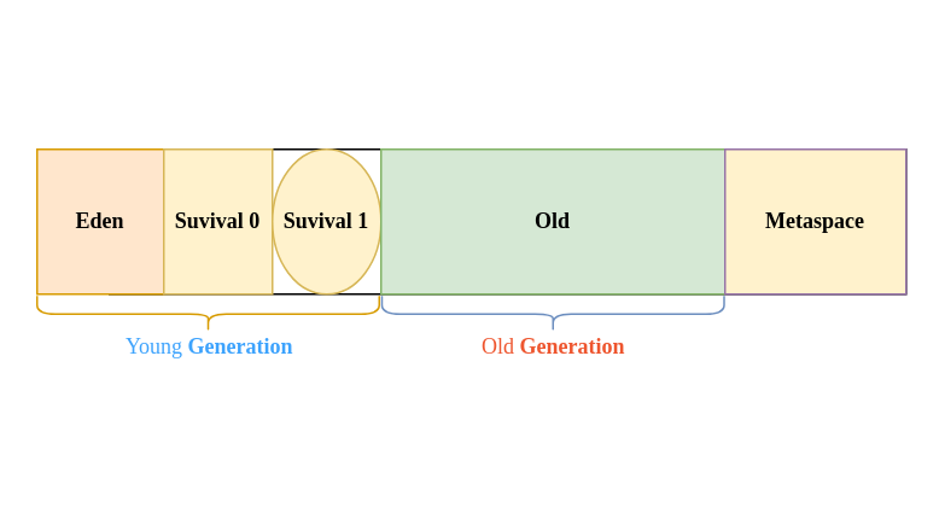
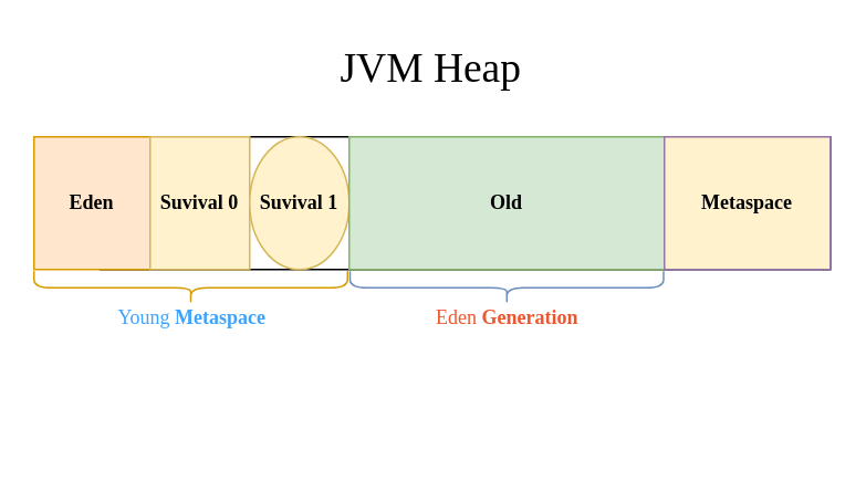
+ <mxCell id="12" value="&lt;font color=&quot;#000000&quot; face=&quot;yg-jalnan&quot; style=&quot;font-size: 25px;&quot;&gt;&lt;span style=&quot;font-size: 25px; font-weight: 400;&quot;&gt;JVM Heap&lt;/span&gt;&lt;/font&gt;" style="text;strokeColor=none;fillColor=none;html=1;fontSize=25;fontStyle=1;verticalAlign=middle;align=center;fontColor=#ee562f;" parent="1" vertex="1"><mxGeometry x="171" y="20" width="175" height="40" as="geometry" /></mxCell>
- <mxCell id="10" value="&lt;font data-font-src=&quot;https://cdn.jsdelivr.net/gh/projectnoonnu/noonfonts_four@1.2/JalnanOTF00.woff&quot; face=&quot;yg-jalnan&quot; style=&quot;font-size: 12px;&quot;&gt;&lt;font style=&quot;font-weight: normal; font-size: 12px;&quot; data-font-src=&quot;https://cdn.jsdelivr.net/gh/projectnoonnu/noonfonts_four@1.2/JalnanOTF00.woff&quot;&gt;Young&amp;nbsp;&lt;/font&gt;Generation&lt;/font&gt;" style="text;strokeColor=none;fillColor=none;html=1;fontSize=24;fontStyle=1;verticalAlign=middle;align=center;fontColor=#3DA3FD;" parent="1" vertex="1"><mxGeometry x="64.5" y="167" width="100" height="40" as="geometry" /></mxCell>
+ <mxCell id="10" value="&lt;font data-font-src=&quot;https://cdn.jsdelivr.net/gh/projectnoonnu/noonfonts_four@1.2/JalnanOTF00.woff&quot; face=&quot;yg-jalnan&quot; style=&quot;font-size: 12px;&quot;&gt;&lt;font style=&quot;font-weight: normal; font-size: 12px;&quot; data-font-src=&quot;https://cdn.jsdelivr.net/gh/projectnoonnu/noonfonts_four@1.2/JalnanOTF00.woff&quot;&gt;Young&amp;nbsp;&lt;/font&gt;Metaspace&lt;/font&gt;" style="text;strokeColor=none;fillColor=none;html=1;fontSize=24;fontStyle=1;verticalAlign=middle;align=center;fontColor=#3DA3FD;" parent="1" vertex="1"><mxGeometry x="64.5" y="167" width="100" height="40" as="geometry" /></mxCell>
- <mxCell id="11" value="&lt;font data-font-src=&quot;https://cdn.jsdelivr.net/gh/projectnoonnu/noonfonts_four@1.2/JalnanOTF00.woff&quot; face=&quot;yg-jalnan&quot; style=&quot;font-size: 12px;&quot;&gt;&lt;font style=&quot;font-weight: normal; font-size: 12px;&quot; data-font-src=&quot;https://cdn.jsdelivr.net/gh/projectnoonnu/noonfonts_four@1.2/JalnanOTF00.woff&quot;&gt;Old&amp;nbsp;&lt;/font&gt;Generation&lt;/font&gt;" style="text;strokeColor=none;fillColor=none;html=1;fontSize=24;fontStyle=1;verticalAlign=middle;align=center;fontColor=#ee562f;" parent="1" vertex="1"><mxGeometry x="255" y="167" width="100" height="40" as="geometry" /></mxCell>
+ <mxCell id="11" value="&lt;font data-font-src=&quot;https://cdn.jsdelivr.net/gh/projectnoonnu/noonfonts_four@1.2/JalnanOTF00.woff&quot; face=&quot;yg-jalnan&quot; style=&quot;font-size: 12px;&quot;&gt;&lt;font style=&quot;font-weight: normal; font-size: 12px;&quot; data-font-src=&quot;https://cdn.jsdelivr.net/gh/projectnoonnu/noonfonts_four@1.2/JalnanOTF00.woff&quot;&gt;Eden&amp;nbsp;&lt;/font&gt;Generation&lt;/font&gt;" style="text;strokeColor=none;fillColor=none;html=1;fontSize=24;fontStyle=1;verticalAlign=middle;align=center;fontColor=#ee562f;" parent="1" vertex="1"><mxGeometry x="255" y="167" width="100" height="40" as="geometry" /></mxCell>
